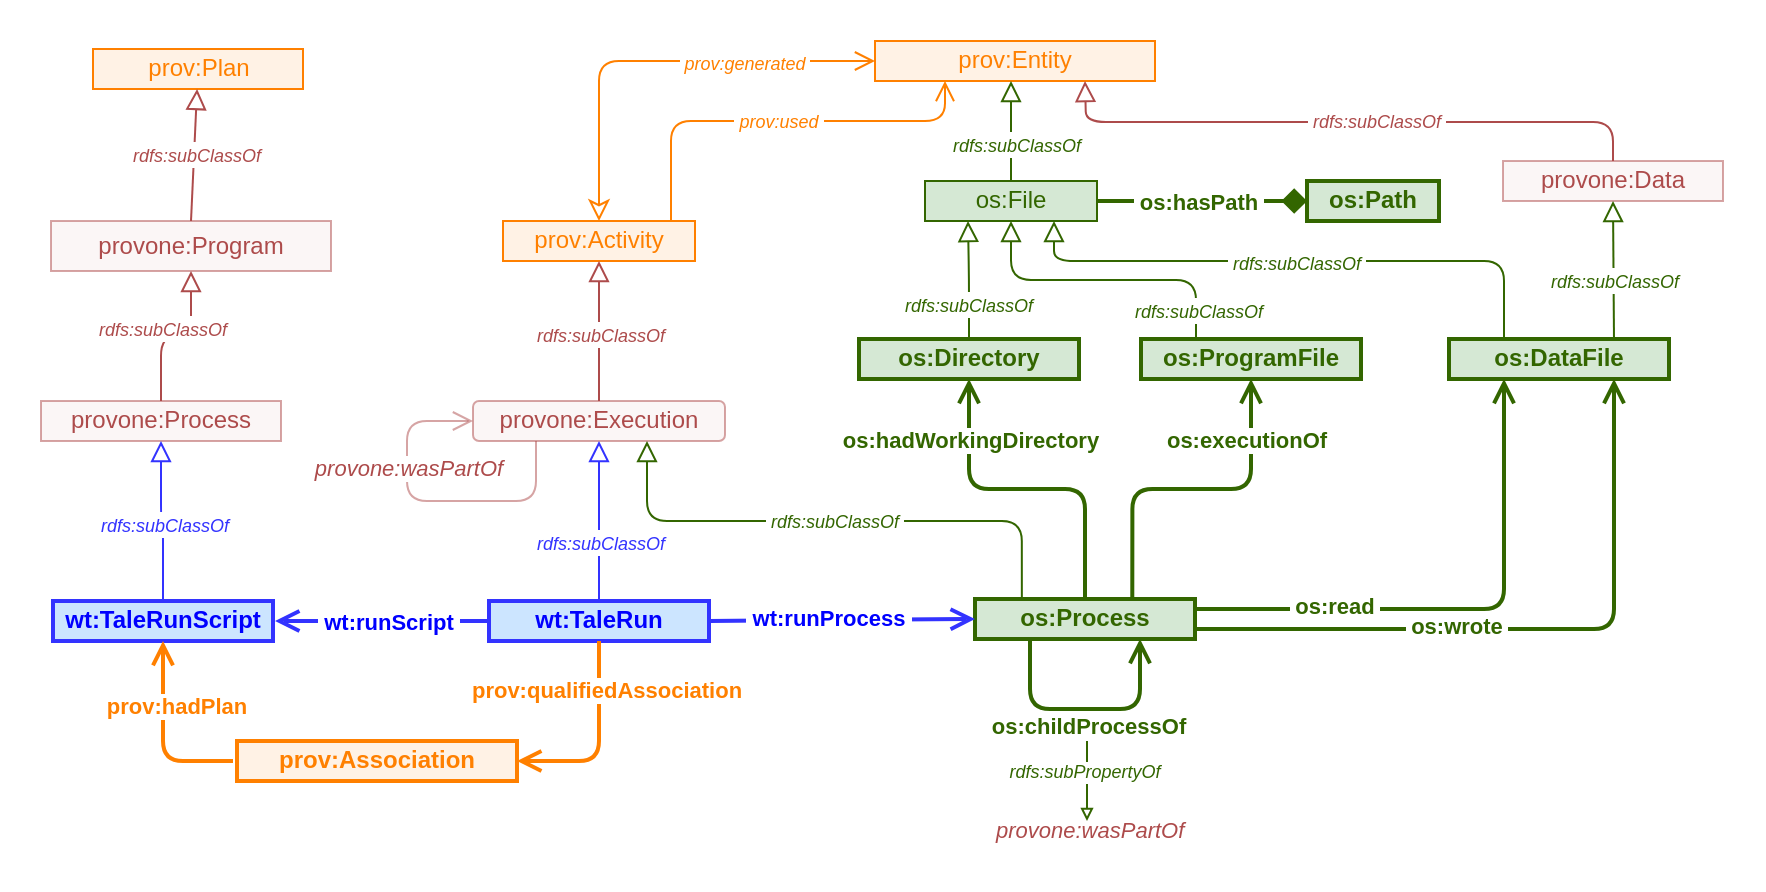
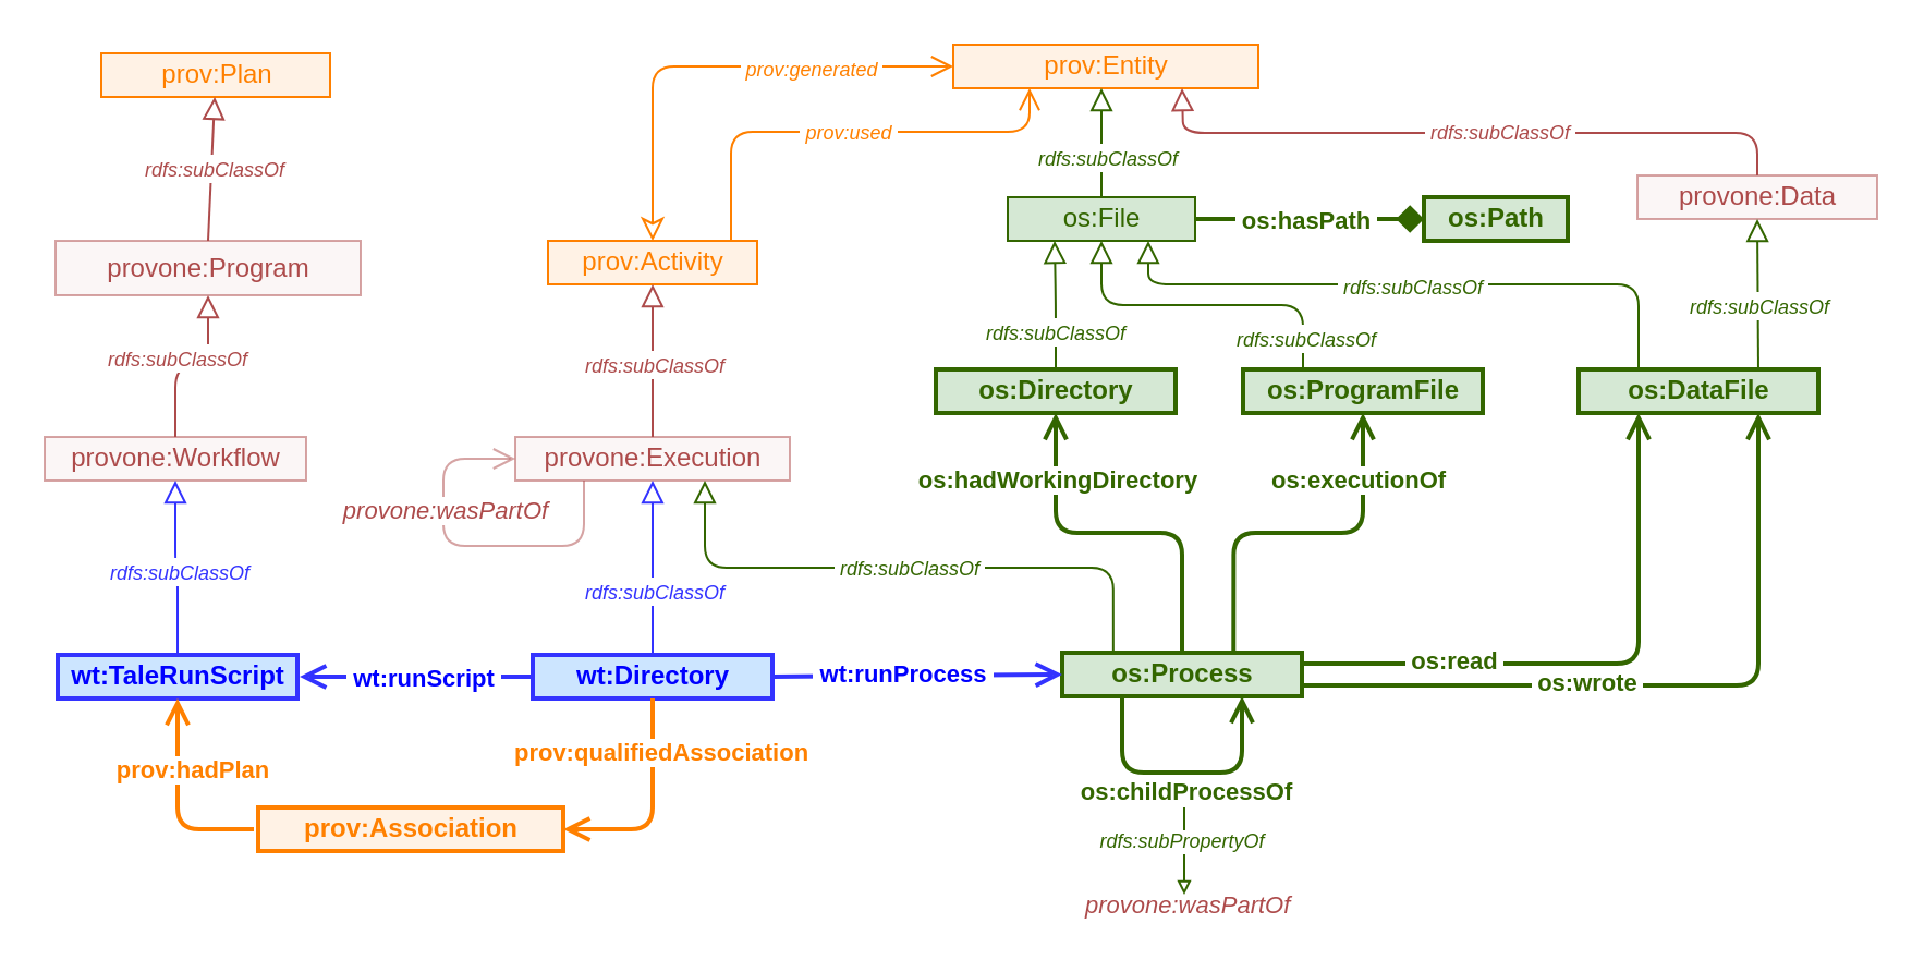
- <mxCell id="52" value="&lt;font color=&quot;#ad4b4b&quot;&gt;provone:Process&lt;/font&gt;" style="html=1;fillOpacity=10;opacity=50;strokeColor=#AD4B4B;fillColor=#AD4B4B;" parent="1" vertex="1"><mxGeometry x="20" y="200" width="120" height="20" as="geometry" /></mxCell>
+ <mxCell id="52" value="&lt;font color=&quot;#ad4b4b&quot;&gt;provone:Workflow&lt;/font&gt;" style="html=1;fillOpacity=10;opacity=50;strokeColor=#AD4B4B;fillColor=#AD4B4B;" parent="1" vertex="1"><mxGeometry x="20" y="200" width="120" height="20" as="geometry" /></mxCell>
- <mxCell id="2" value="&lt;font color=&quot;#ad4b4b&quot;&gt;provone:Execution&lt;/font&gt;" style="html=1;fillOpacity=10;opacity=50;strokeColor=#AD4B4B;fillColor=#AD4B4B;rounded=1;" parent="1" vertex="1"><mxGeometry x="236" y="200" width="126" height="20" as="geometry" /></mxCell>
+ <mxCell id="2" value="&lt;font color=&quot;#ad4b4b&quot;&gt;provone:Execution&lt;/font&gt;" style="html=1;fillOpacity=10;opacity=50;strokeColor=#AD4B4B;fillColor=#AD4B4B;" parent="1" vertex="1"><mxGeometry x="236" y="200" width="126" height="20" as="geometry" /></mxCell>
- <mxCell id="6" value="&lt;b&gt;&lt;font color=&quot;#0000ff&quot;&gt;wt:TaleRun&lt;/font&gt;&lt;/b&gt;" style="html=1;fillColor=#CCE5FF;strokeColor=#3333FF;strokeWidth=2;" parent="1" vertex="1"><mxGeometry x="244" y="300" width="110" height="20" as="geometry" /></mxCell>
+ <mxCell id="6" value="&lt;b&gt;&lt;font color=&quot;#0000ff&quot;&gt;wt:Directory&lt;/font&gt;&lt;/b&gt;" style="html=1;fillColor=#CCE5FF;strokeColor=#3333FF;strokeWidth=2;" parent="1" vertex="1"><mxGeometry x="244" y="300" width="110" height="20" as="geometry" /></mxCell>
